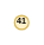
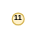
- <mxCell id="4" value="41" style="text;html=1;strokeColor=none;fillColor=none;align=center;verticalAlign=middle;whiteSpace=wrap;rounded=0;fontStyle=1" parent="2" vertex="1"><mxGeometry x="5" width="10" height="20" as="geometry" /></mxCell>
+ <mxCell id="4" value="11" style="text;html=1;strokeColor=none;fillColor=none;align=center;verticalAlign=middle;whiteSpace=wrap;rounded=0;fontStyle=1" parent="2" vertex="1"><mxGeometry x="5" width="10" height="20" as="geometry" /></mxCell>
